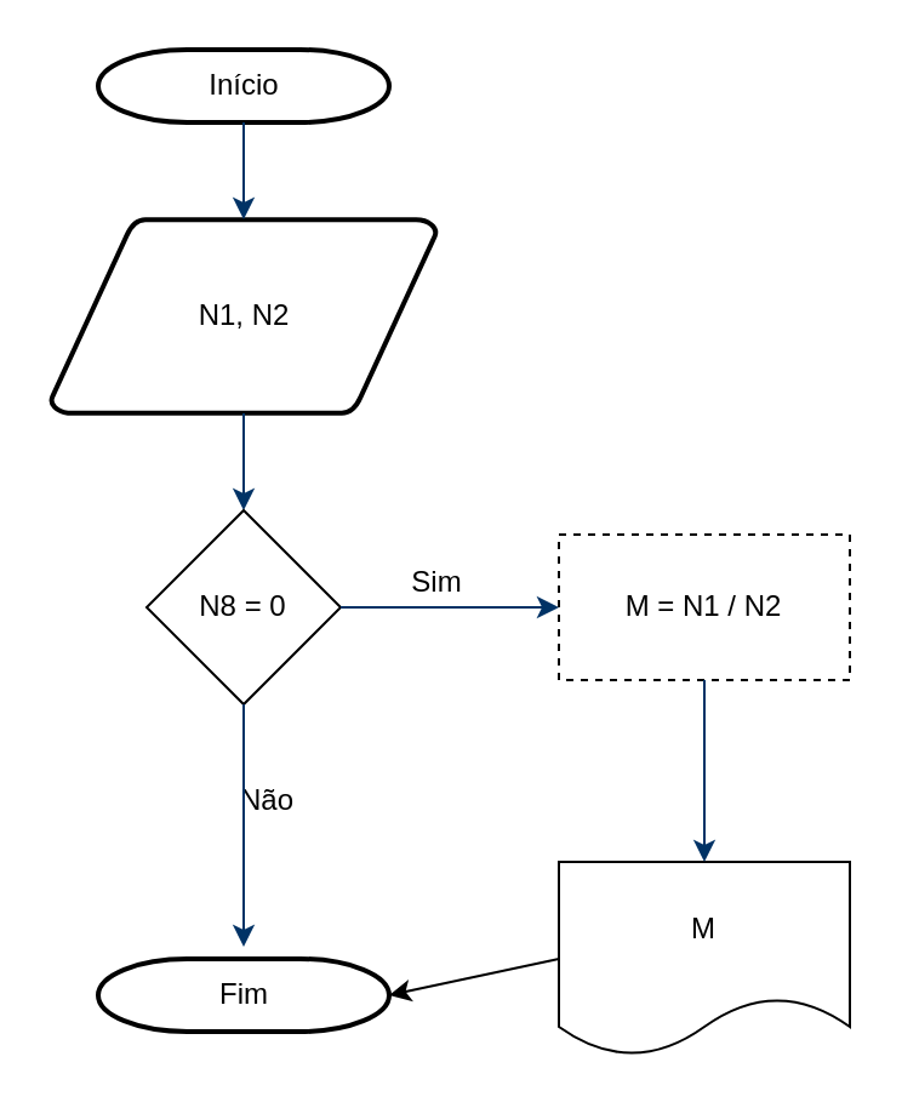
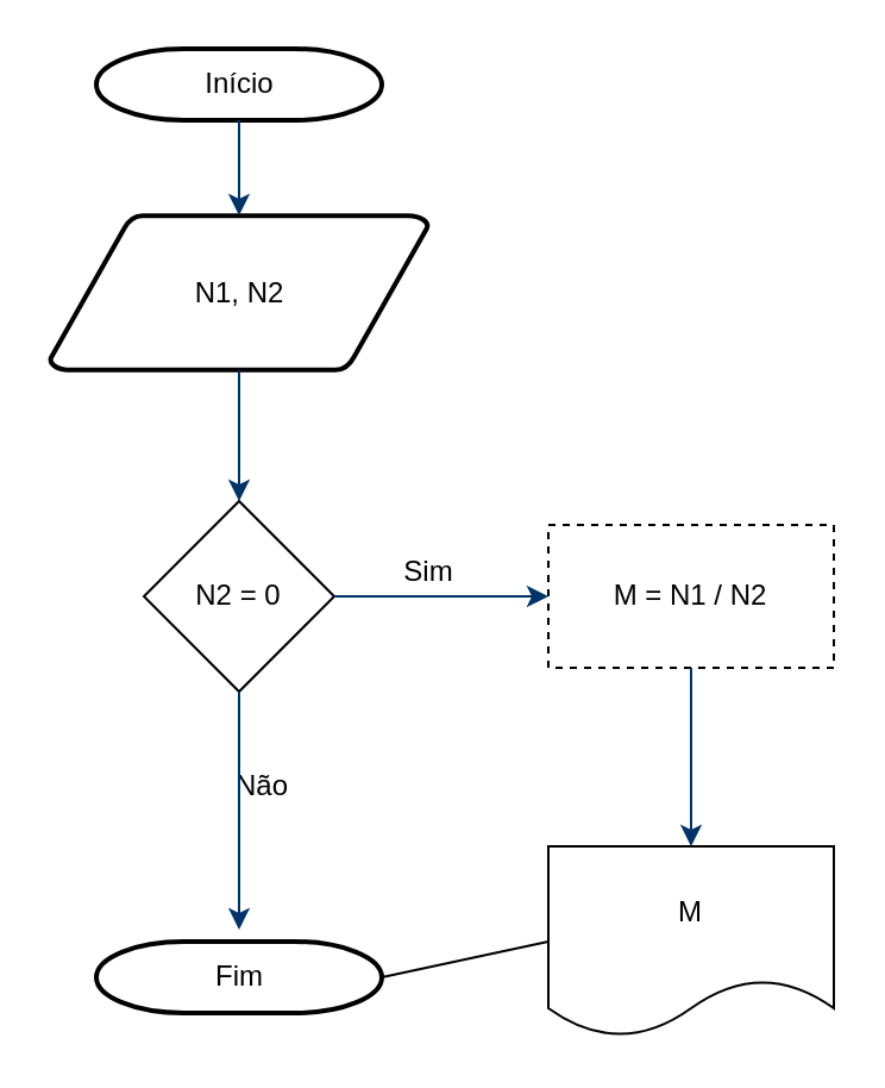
- <mxCell id="3" value="N1, N2" style="shape=mxgraph.flowchart.data;strokeWidth=2;gradientColor=none;gradientDirection=north;fontStyle=0;html=1;" parent="1" vertex="1"><mxGeometry x="20.5" y="90" width="159" height="80" as="geometry" /></mxCell>
+ <mxCell id="3" value="N1, N2" style="shape=mxgraph.flowchart.data;strokeWidth=2;gradientColor=none;gradientDirection=north;fontStyle=0;html=1;" parent="1" vertex="1"><mxGeometry x="20.5" y="90" width="159" height="65" as="geometry" /></mxCell>
- <mxCell id="10" value="N8 = 0" style="rhombus;whiteSpace=wrap;html=1;" vertex="1" parent="1"><mxGeometry x="60" y="210" width="80" height="80" as="geometry" /></mxCell>
+ <mxCell id="10" value="N2 = 0" style="rhombus;whiteSpace=wrap;html=1;" vertex="1" parent="1"><mxGeometry x="60" y="210" width="80" height="80" as="geometry" /></mxCell>
- <mxCell id="9" value="" style="endArrow=classic;html=1;exitX=0;exitY=0.5;exitDx=0;exitDy=0;entryX=1;entryY=0.5;entryDx=0;entryDy=0;entryPerimeter=0;" parent="1" target="6" edge="1" source="7"><mxGeometry width="50" height="50" relative="1" as="geometry"><mxPoint x="100" y="424" as="sourcePoint" /><mxPoint x="100" y="470" as="targetPoint" /><Array as="points" /></mxGeometry></mxCell>
+ <mxCell id="9" value="" style="endArrow=none;html=1;exitX=0;exitY=0.5;exitDx=0;exitDy=0;entryX=1;entryY=0.5;entryDx=0;entryDy=0;entryPerimeter=0;" parent="1" target="6" edge="1" source="7"><mxGeometry width="50" height="50" relative="1" as="geometry"><mxPoint x="100" y="424" as="sourcePoint" /><mxPoint x="100" y="470" as="targetPoint" /><Array as="points" /></mxGeometry></mxCell>
